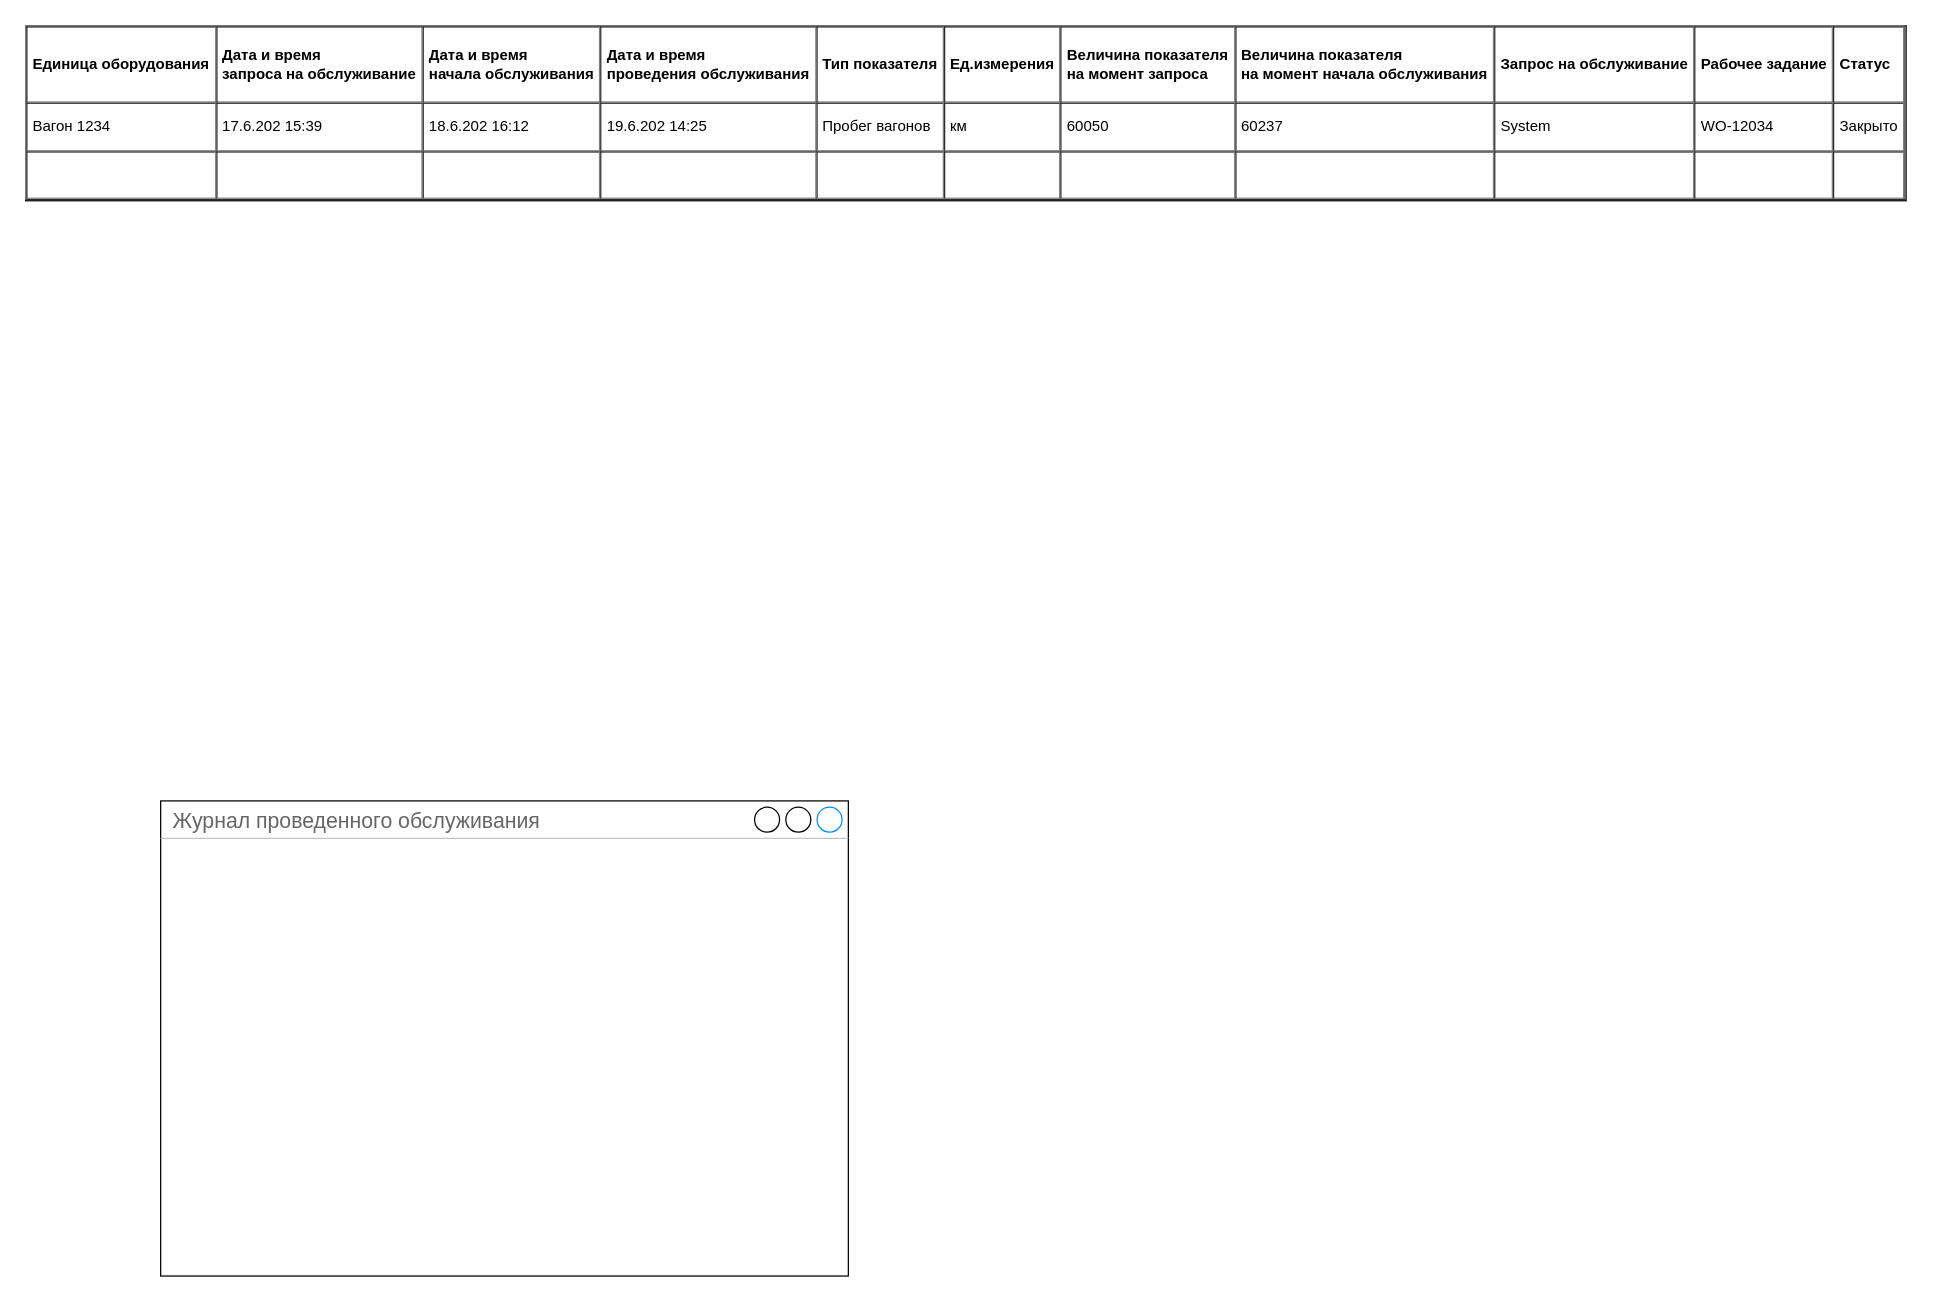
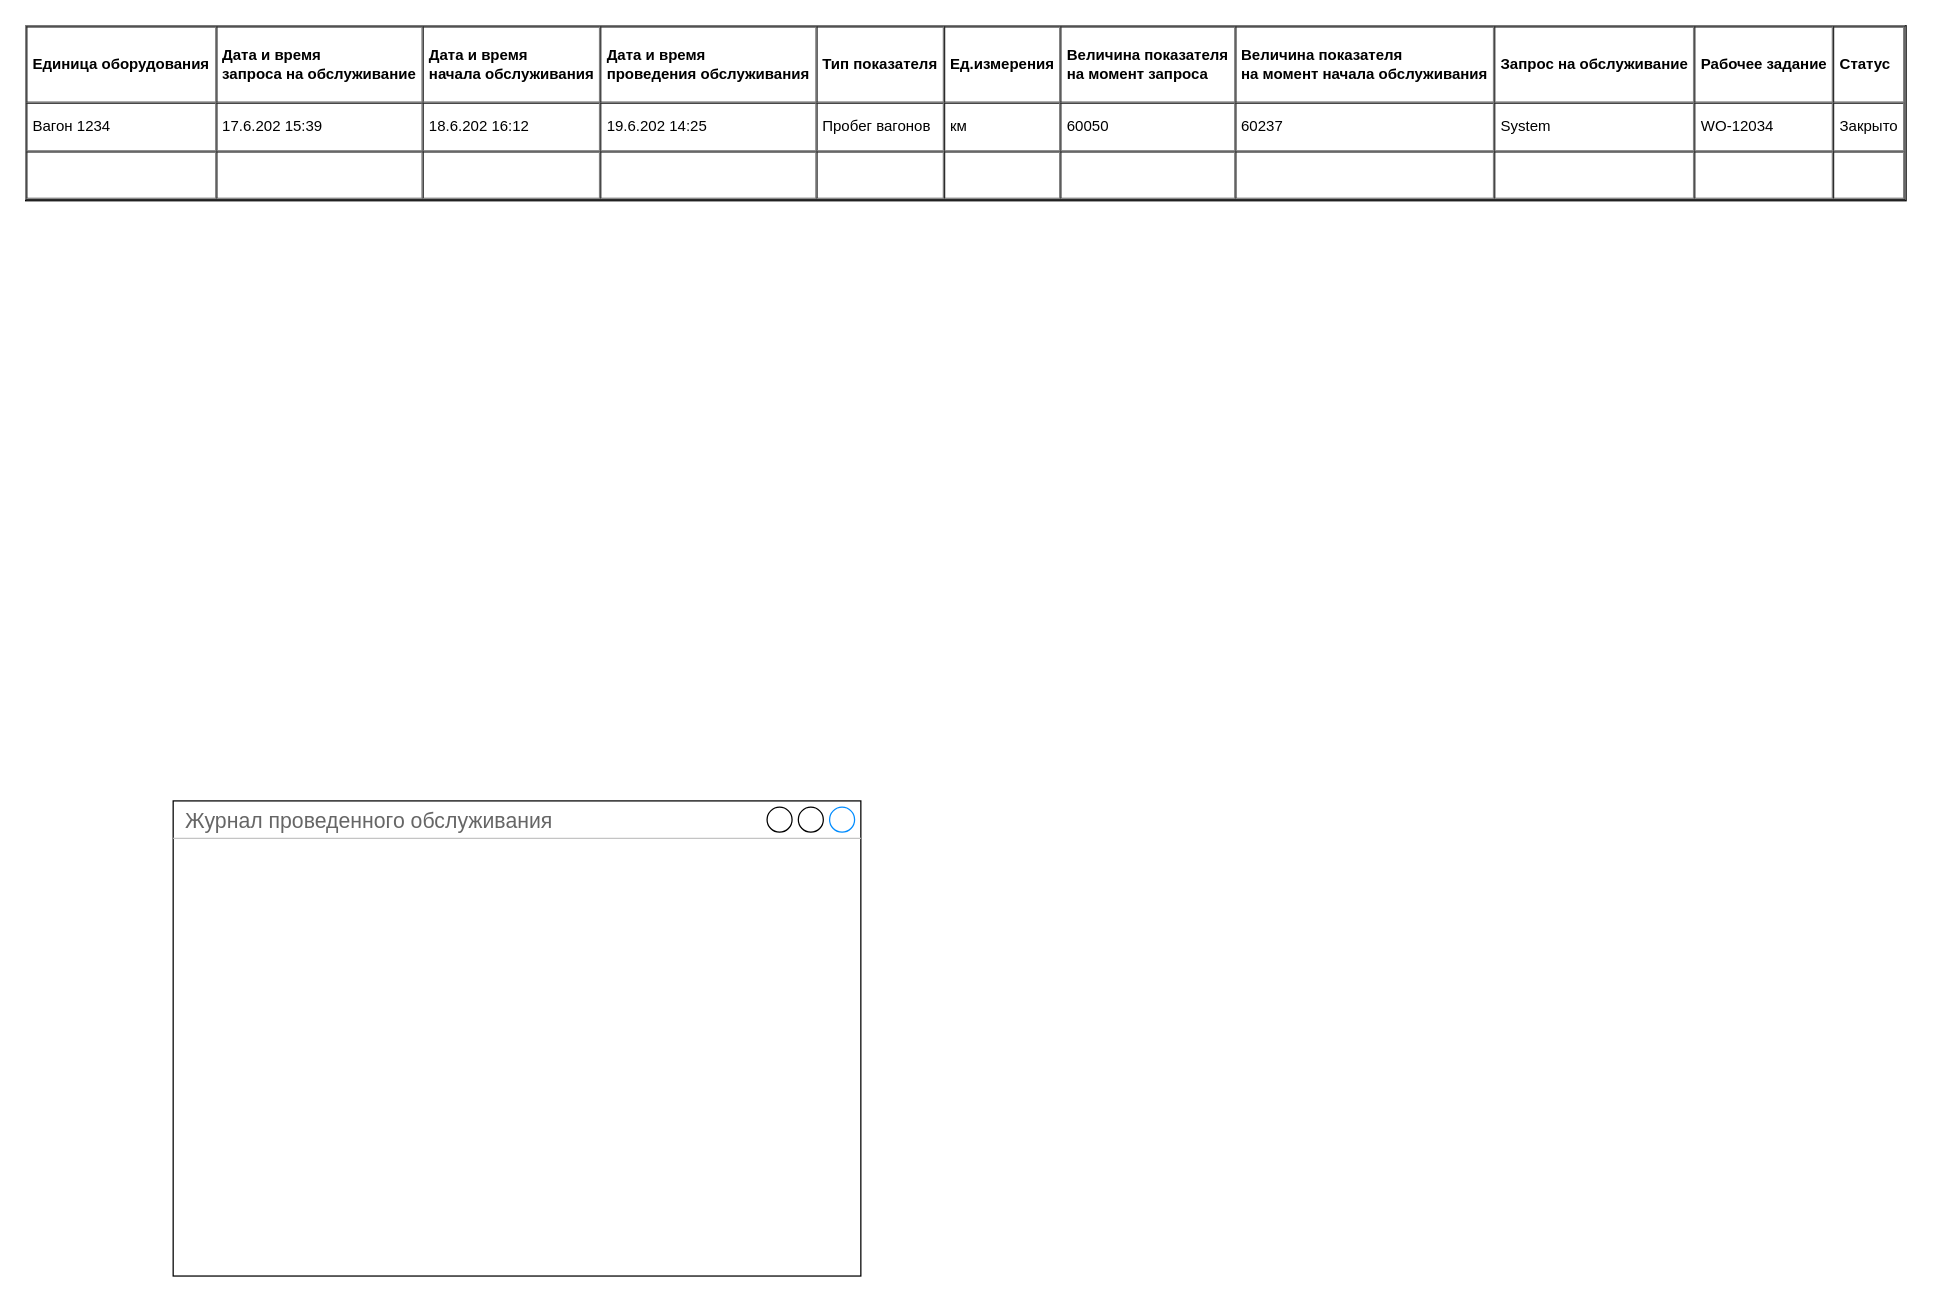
- <mxCell id="2" value="Журнал проведенного обслуживания" style="strokeWidth=1;shadow=0;dashed=0;align=center;html=1;shape=mxgraph.mockup.containers.window;align=left;verticalAlign=top;spacingLeft=8;strokeColor2=#008cff;strokeColor3=#c4c4c4;fontColor=#666666;mainText=;fontSize=17;labelBackgroundColor=none;" vertex="1" parent="1"><mxGeometry x="128" y="640" width="550" height="380" as="geometry" /></mxCell>
+ <mxCell id="2" value="Журнал проведенного обслуживания" style="strokeWidth=1;shadow=0;dashed=0;align=center;html=1;shape=mxgraph.mockup.containers.window;align=left;verticalAlign=top;spacingLeft=8;strokeColor2=#008cff;strokeColor3=#c4c4c4;fontColor=#666666;mainText=;fontSize=17;labelBackgroundColor=none;" vertex="1" parent="1"><mxGeometry x="138" y="640" width="550" height="380" as="geometry" /></mxCell>
